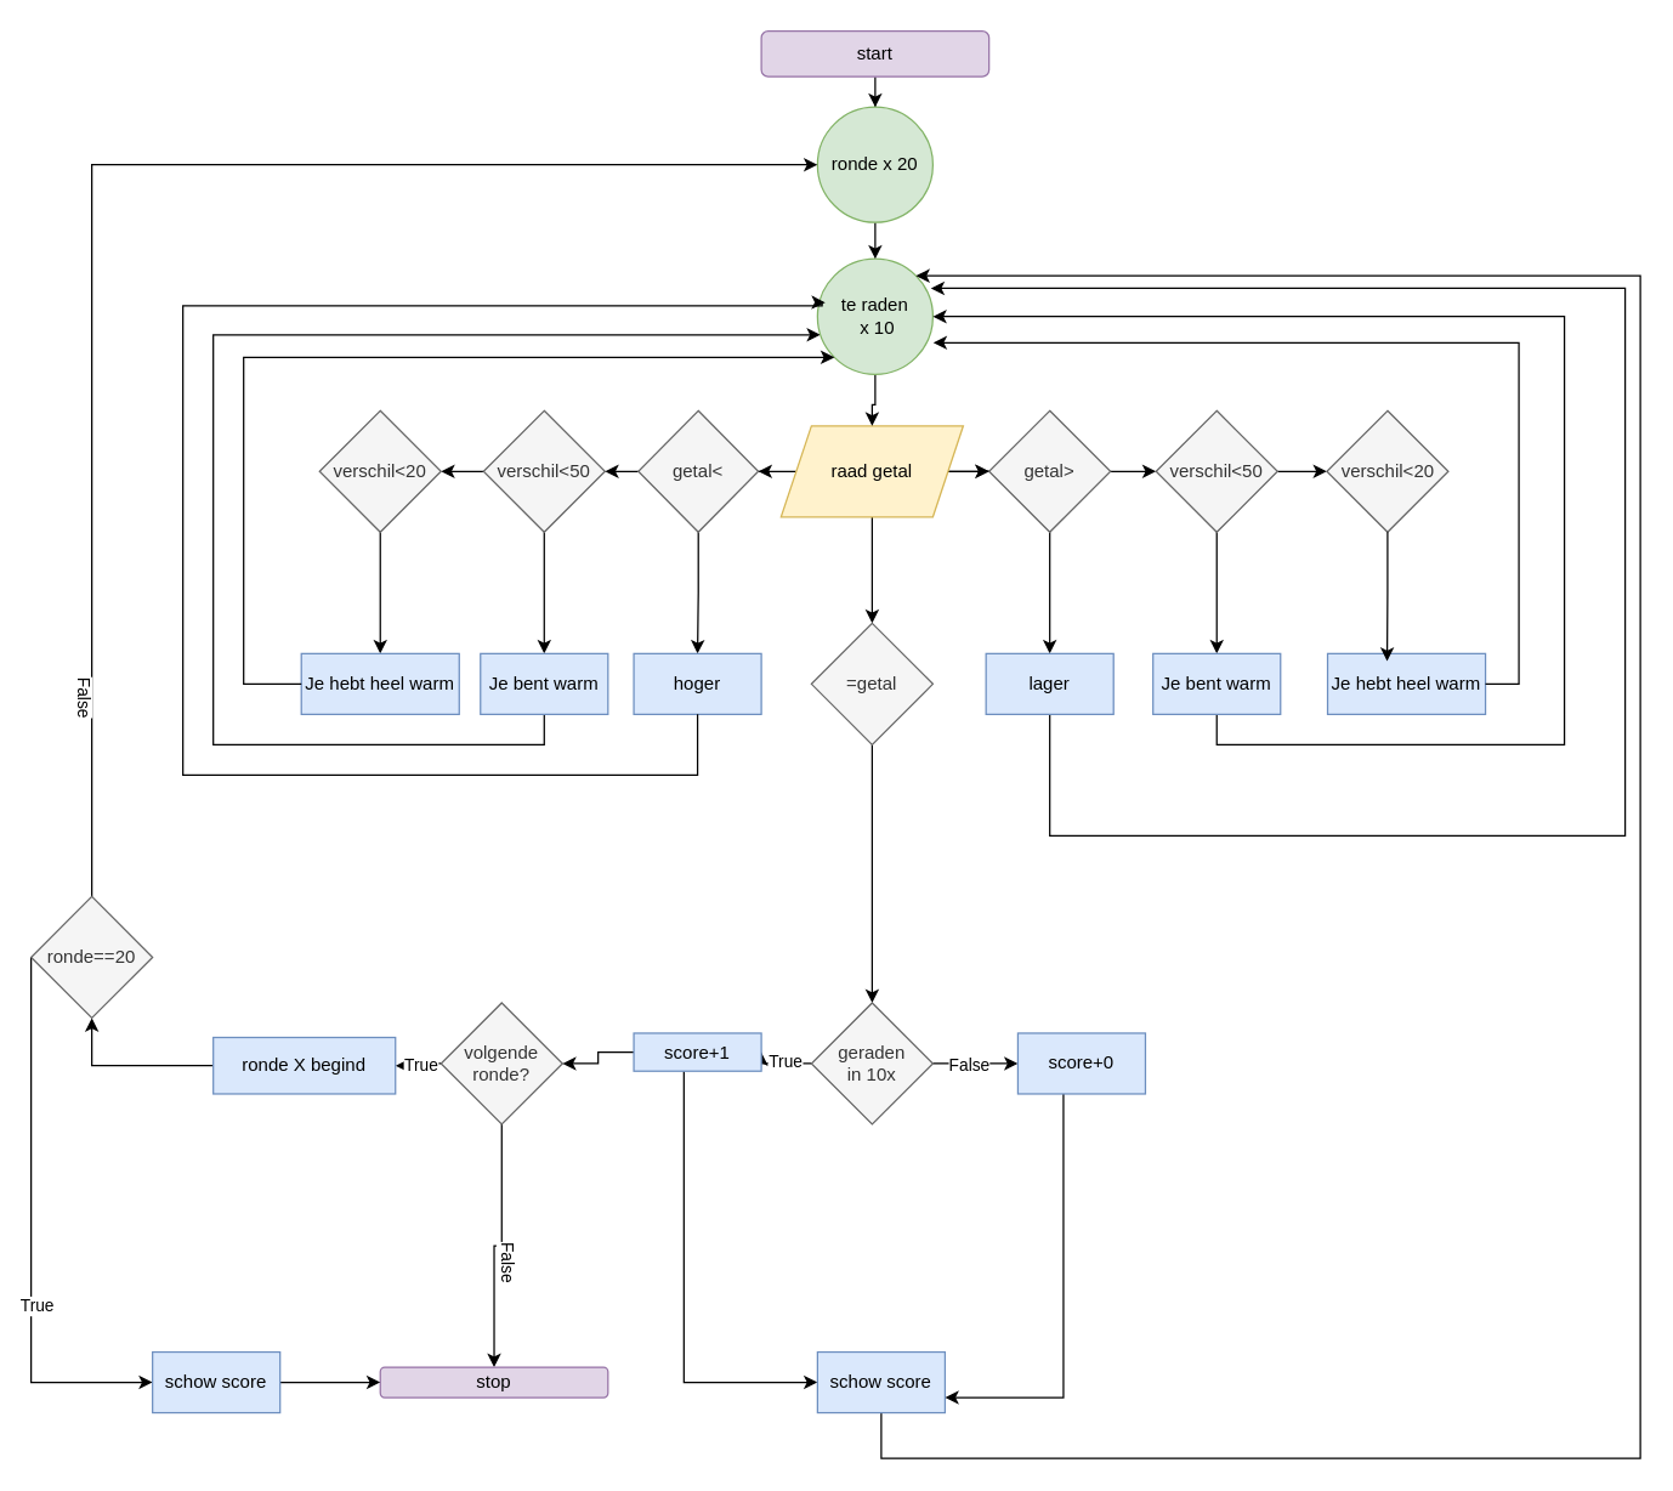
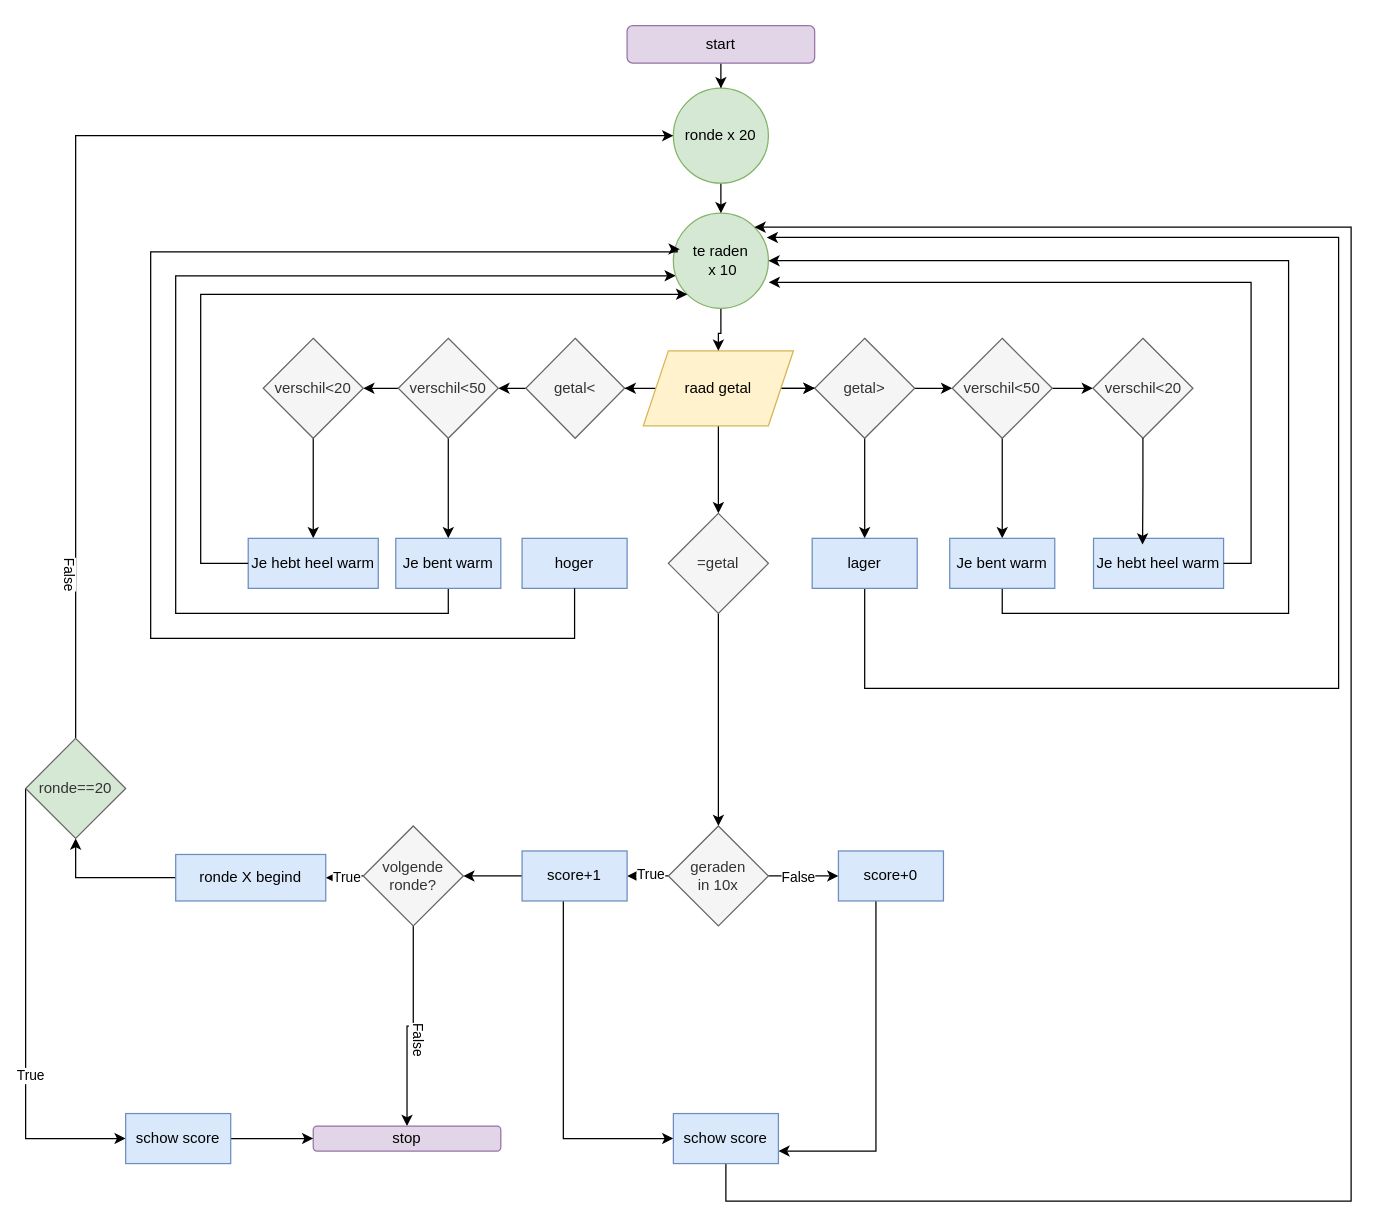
- <mxCell id="24" style="edgeStyle=orthogonalEdgeStyle;rounded=0;orthogonalLoop=1;jettySize=auto;html=1;entryX=0.5;entryY=0;entryDx=0;entryDy=0;" parent="1" source="26" target="27" edge="1"><mxGeometry relative="1" as="geometry" /></mxCell>
- <mxCell id="56" value="ronde==20" style="rhombus;whiteSpace=wrap;html=1;fillColor=#f5f5f5;fontColor=#333333;strokeColor=#666666;" parent="1" vertex="1"><mxGeometry x="20" y="590" width="80" height="80" as="geometry" /></mxCell>
+ <mxCell id="56" value="ronde==20" style="rhombus;whiteSpace=wrap;html=1;fillColor=#d5e8d4;fontColor=#333333;strokeColor=#666666;" parent="1" vertex="1"><mxGeometry x="20" y="590" width="80" height="80" as="geometry" /></mxCell>
- <mxCell id="47" value="score+1" style="rounded=0;whiteSpace=wrap;html=1;fillColor=#dae8fc;strokeColor=#6c8ebf;" parent="1" vertex="1"><mxGeometry x="417" y="680" width="84" height="25" as="geometry" /></mxCell>
+ <mxCell id="47" value="score+1" style="rounded=0;whiteSpace=wrap;html=1;fillColor=#dae8fc;strokeColor=#6c8ebf;" parent="1" vertex="1"><mxGeometry x="417" y="680" width="84" height="40" as="geometry" /></mxCell>
